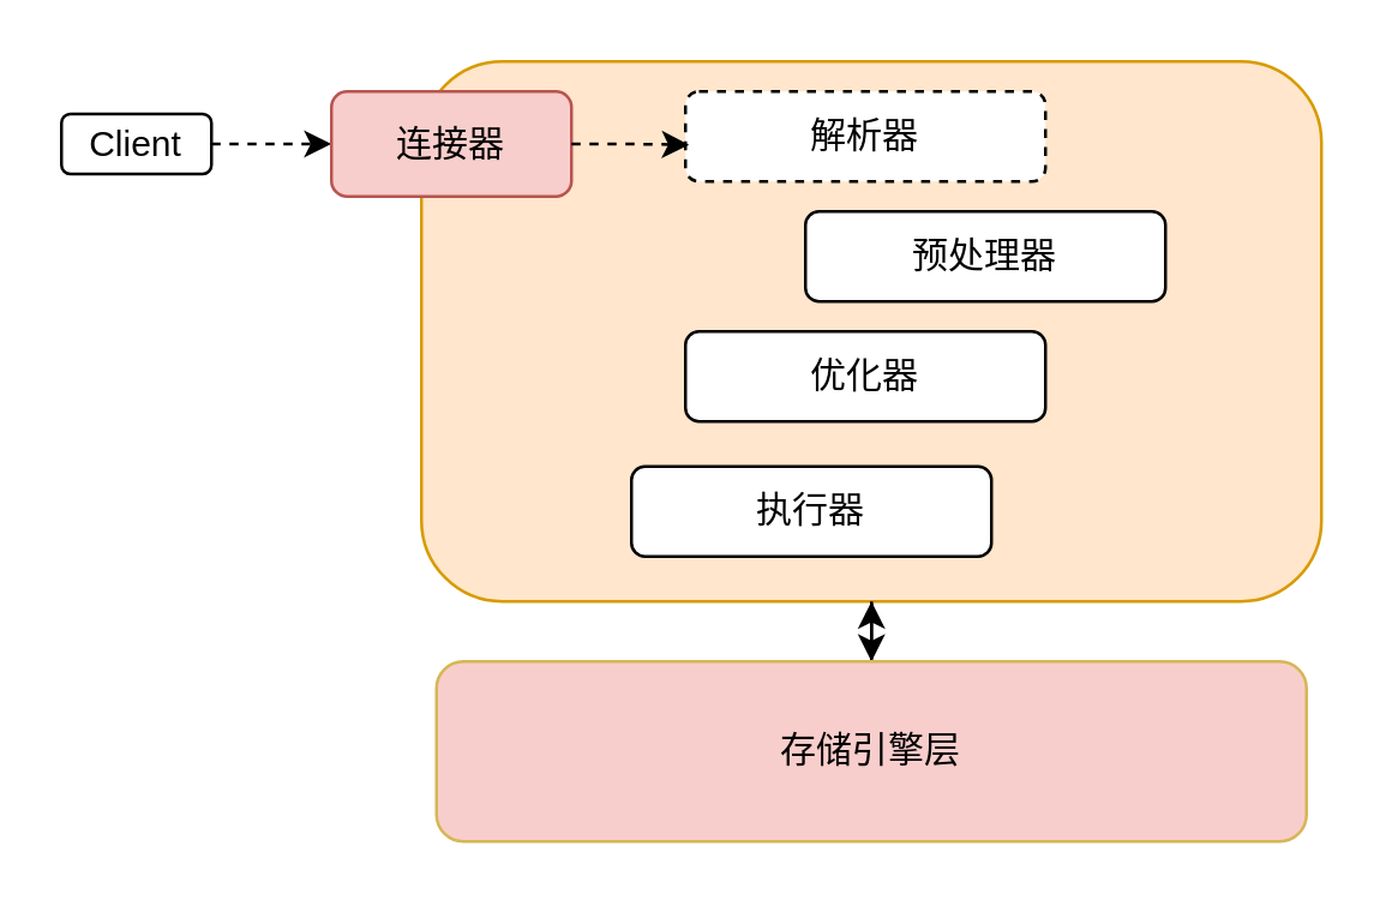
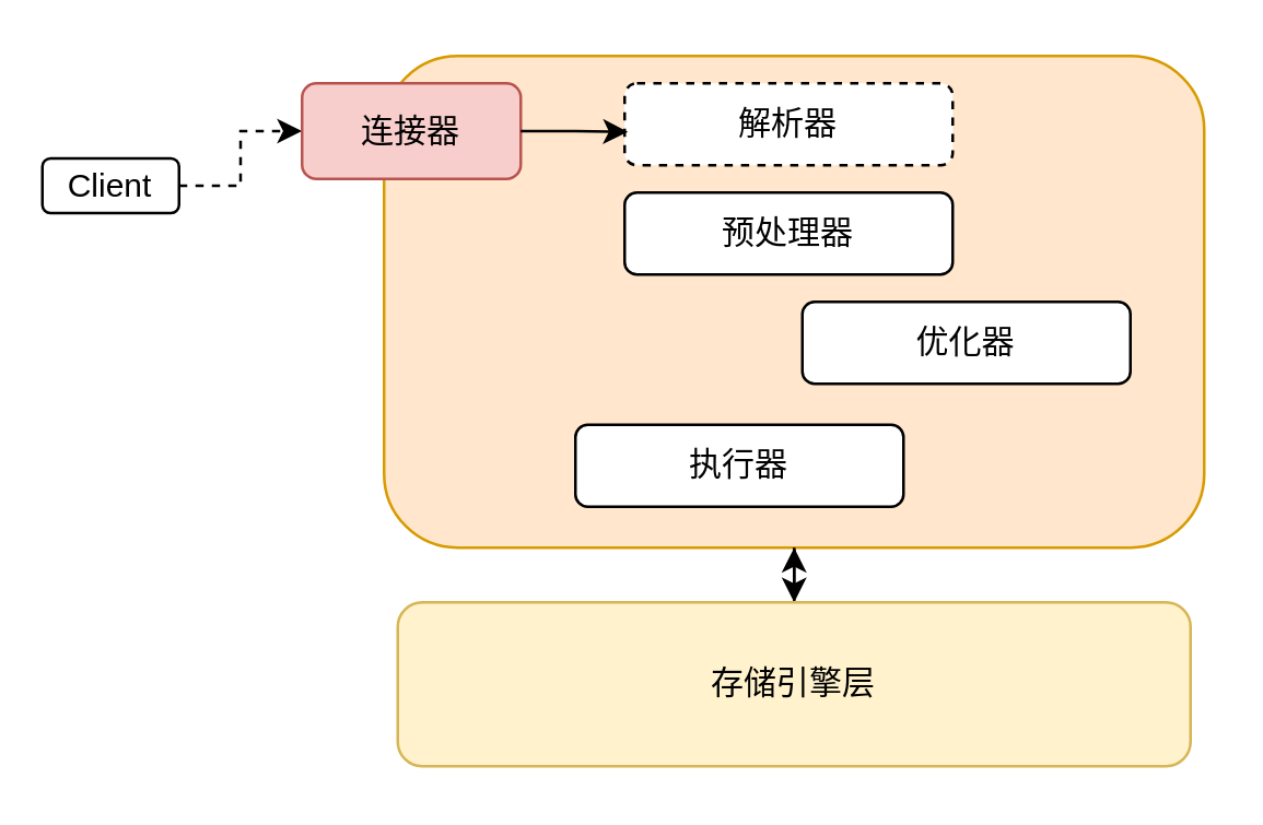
- <mxCell id="3" value="Client" style="rounded=1;whiteSpace=wrap;html=1;" vertex="1" parent="1"><mxGeometry x="20" y="37.5" width="50" height="20" as="geometry" /></mxCell>
+ <mxCell id="3" value="Client" style="rounded=1;whiteSpace=wrap;html=1;" vertex="1" parent="1"><mxGeometry x="15" y="57.5" width="50" height="20" as="geometry" /></mxCell>
- <mxCell id="13" style="edgeStyle=orthogonalEdgeStyle;rounded=0;orthogonalLoop=1;jettySize=auto;html=1;entryX=0.01;entryY=0.593;entryDx=0;entryDy=0;entryPerimeter=0;dashed=1;" edge="1" parent="1" source="12" target="6"><mxGeometry relative="1" as="geometry" /></mxCell>
+ <mxCell id="13" style="edgeStyle=orthogonalEdgeStyle;rounded=0;orthogonalLoop=1;jettySize=auto;html=1;entryX=0.01;entryY=0.593;entryDx=0;entryDy=0;entryPerimeter=0;" edge="1" parent="1" source="12" target="6"><mxGeometry relative="1" as="geometry" /></mxCell>
- <mxCell id="7" value="预处理器" style="rounded=1;whiteSpace=wrap;html=1;" vertex="1" parent="1"><mxGeometry x="268" y="70" width="120" height="30" as="geometry" /></mxCell>
+ <mxCell id="7" value="预处理器" style="rounded=1;whiteSpace=wrap;html=1;" vertex="1" parent="1"><mxGeometry x="228" y="70" width="120" height="30" as="geometry" /></mxCell>
- <mxCell id="8" value="优化器" style="rounded=1;whiteSpace=wrap;html=1;" vertex="1" parent="1"><mxGeometry x="228" y="110" width="120" height="30" as="geometry" /></mxCell>
+ <mxCell id="8" value="优化器" style="rounded=1;whiteSpace=wrap;html=1;" vertex="1" parent="1"><mxGeometry x="293" y="110" width="120" height="30" as="geometry" /></mxCell>
- <mxCell id="11" value="存储引擎层" style="rounded=1;whiteSpace=wrap;html=1;fillColor=#f8cecc;strokeColor=#d6b656;" vertex="1" parent="1"><mxGeometry x="145" y="220" width="290" height="60" as="geometry" /></mxCell>
+ <mxCell id="11" value="存储引擎层" style="rounded=1;whiteSpace=wrap;html=1;fillColor=#fff2cc;strokeColor=#d6b656;" vertex="1" parent="1"><mxGeometry x="145" y="220" width="290" height="60" as="geometry" /></mxCell>
